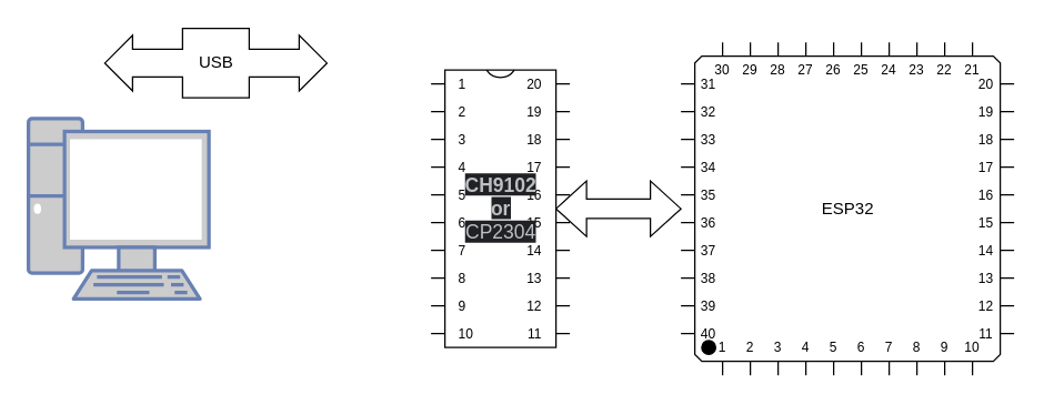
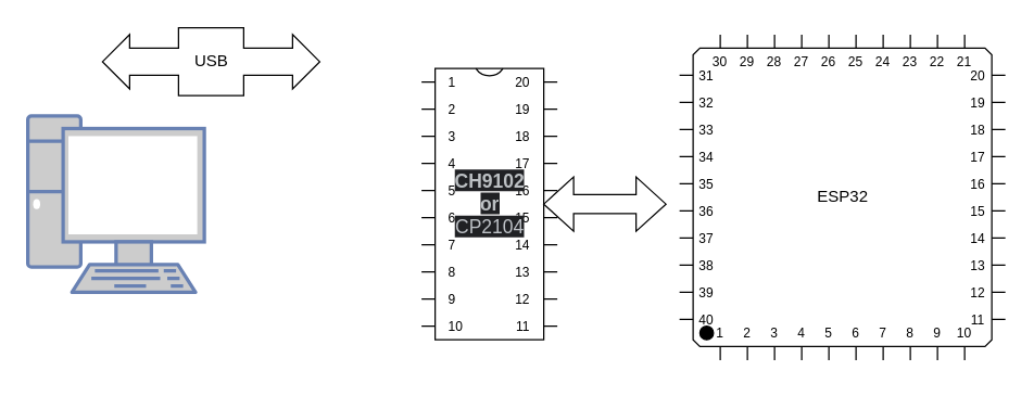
- <mxCell id="3" value="&lt;span style=&quot;font-weight: bold; color: rgb(188, 192, 195); font-family: arial, sans-serif; font-size: 14px; text-align: left; background-color: rgb(32, 33, 36);&quot;&gt;CH9102&lt;br&gt;or&lt;br&gt;&lt;/span&gt;&lt;span style=&quot;color: rgb(189, 193, 198); font-family: arial, sans-serif; font-size: 14px; text-align: left; background-color: rgb(32, 33, 36);&quot;&gt;CP2304&lt;/span&gt;&lt;span style=&quot;font-weight: bold; color: rgb(188, 192, 195); font-family: arial, sans-serif; font-size: 14px; text-align: left; background-color: rgb(32, 33, 36);&quot;&gt;&lt;br&gt;&lt;/span&gt;" style="shadow=0;dashed=0;align=center;html=1;strokeWidth=1;shape=mxgraph.electrical.logic_gates.dual_inline_ic;labelNames=a,b,c,d,e,f,g,h,i,j,k,l,m,n,o,p,q,r,s,t;" vertex="1" parent="1"><mxGeometry x="310" y="50" width="100" height="200" as="geometry" /></mxCell>
+ <mxCell id="3" value="&lt;span style=&quot;font-weight: bold; color: rgb(188, 192, 195); font-family: arial, sans-serif; font-size: 14px; text-align: left; background-color: rgb(32, 33, 36);&quot;&gt;CH9102&lt;br&gt;or&lt;br&gt;&lt;/span&gt;&lt;span style=&quot;color: rgb(189, 193, 198); font-family: arial, sans-serif; font-size: 14px; text-align: left; background-color: rgb(32, 33, 36);&quot;&gt;CP2104&lt;/span&gt;&lt;span style=&quot;font-weight: bold; color: rgb(188, 192, 195); font-family: arial, sans-serif; font-size: 14px; text-align: left; background-color: rgb(32, 33, 36);&quot;&gt;&lt;br&gt;&lt;/span&gt;" style="shadow=0;dashed=0;align=center;html=1;strokeWidth=1;shape=mxgraph.electrical.logic_gates.dual_inline_ic;labelNames=a,b,c,d,e,f,g,h,i,j,k,l,m,n,o,p,q,r,s,t;" vertex="1" parent="1"><mxGeometry x="310" y="50" width="100" height="200" as="geometry" /></mxCell>
- <mxCell id="2" value="ESP32" style="shadow=0;dashed=0;align=center;html=1;strokeWidth=1;shape=mxgraph.electrical.logic_gates.qfp_ic;labelNames=a,b,c,d,e,f,g,h,i,j,k,l,m,n,o,p,q,r,s,t,u,v,w,x,y,z,a1,b1,c1,d1,e1,f1,g1,h1,i1,j1,k1,l1,m1,n1;" vertex="1" parent="1"><mxGeometry x="490" y="30" width="240" height="240" as="geometry" /></mxCell>
+ <mxCell id="2" value="ESP32" style="shadow=0;dashed=0;align=center;html=1;strokeWidth=1;shape=mxgraph.electrical.logic_gates.qfp_ic;labelNames=a,b,c,d,e,f,g,h,i,j,k,l,m,n,o,p,q,r,s,t,u,v,w,x,y,z,a1,b1,c1,d1,e1,f1,g1,h1,i1,j1,k1,l1,m1,n1;" vertex="1" parent="1"><mxGeometry x="500" y="25" width="240" height="240" as="geometry" /></mxCell>
